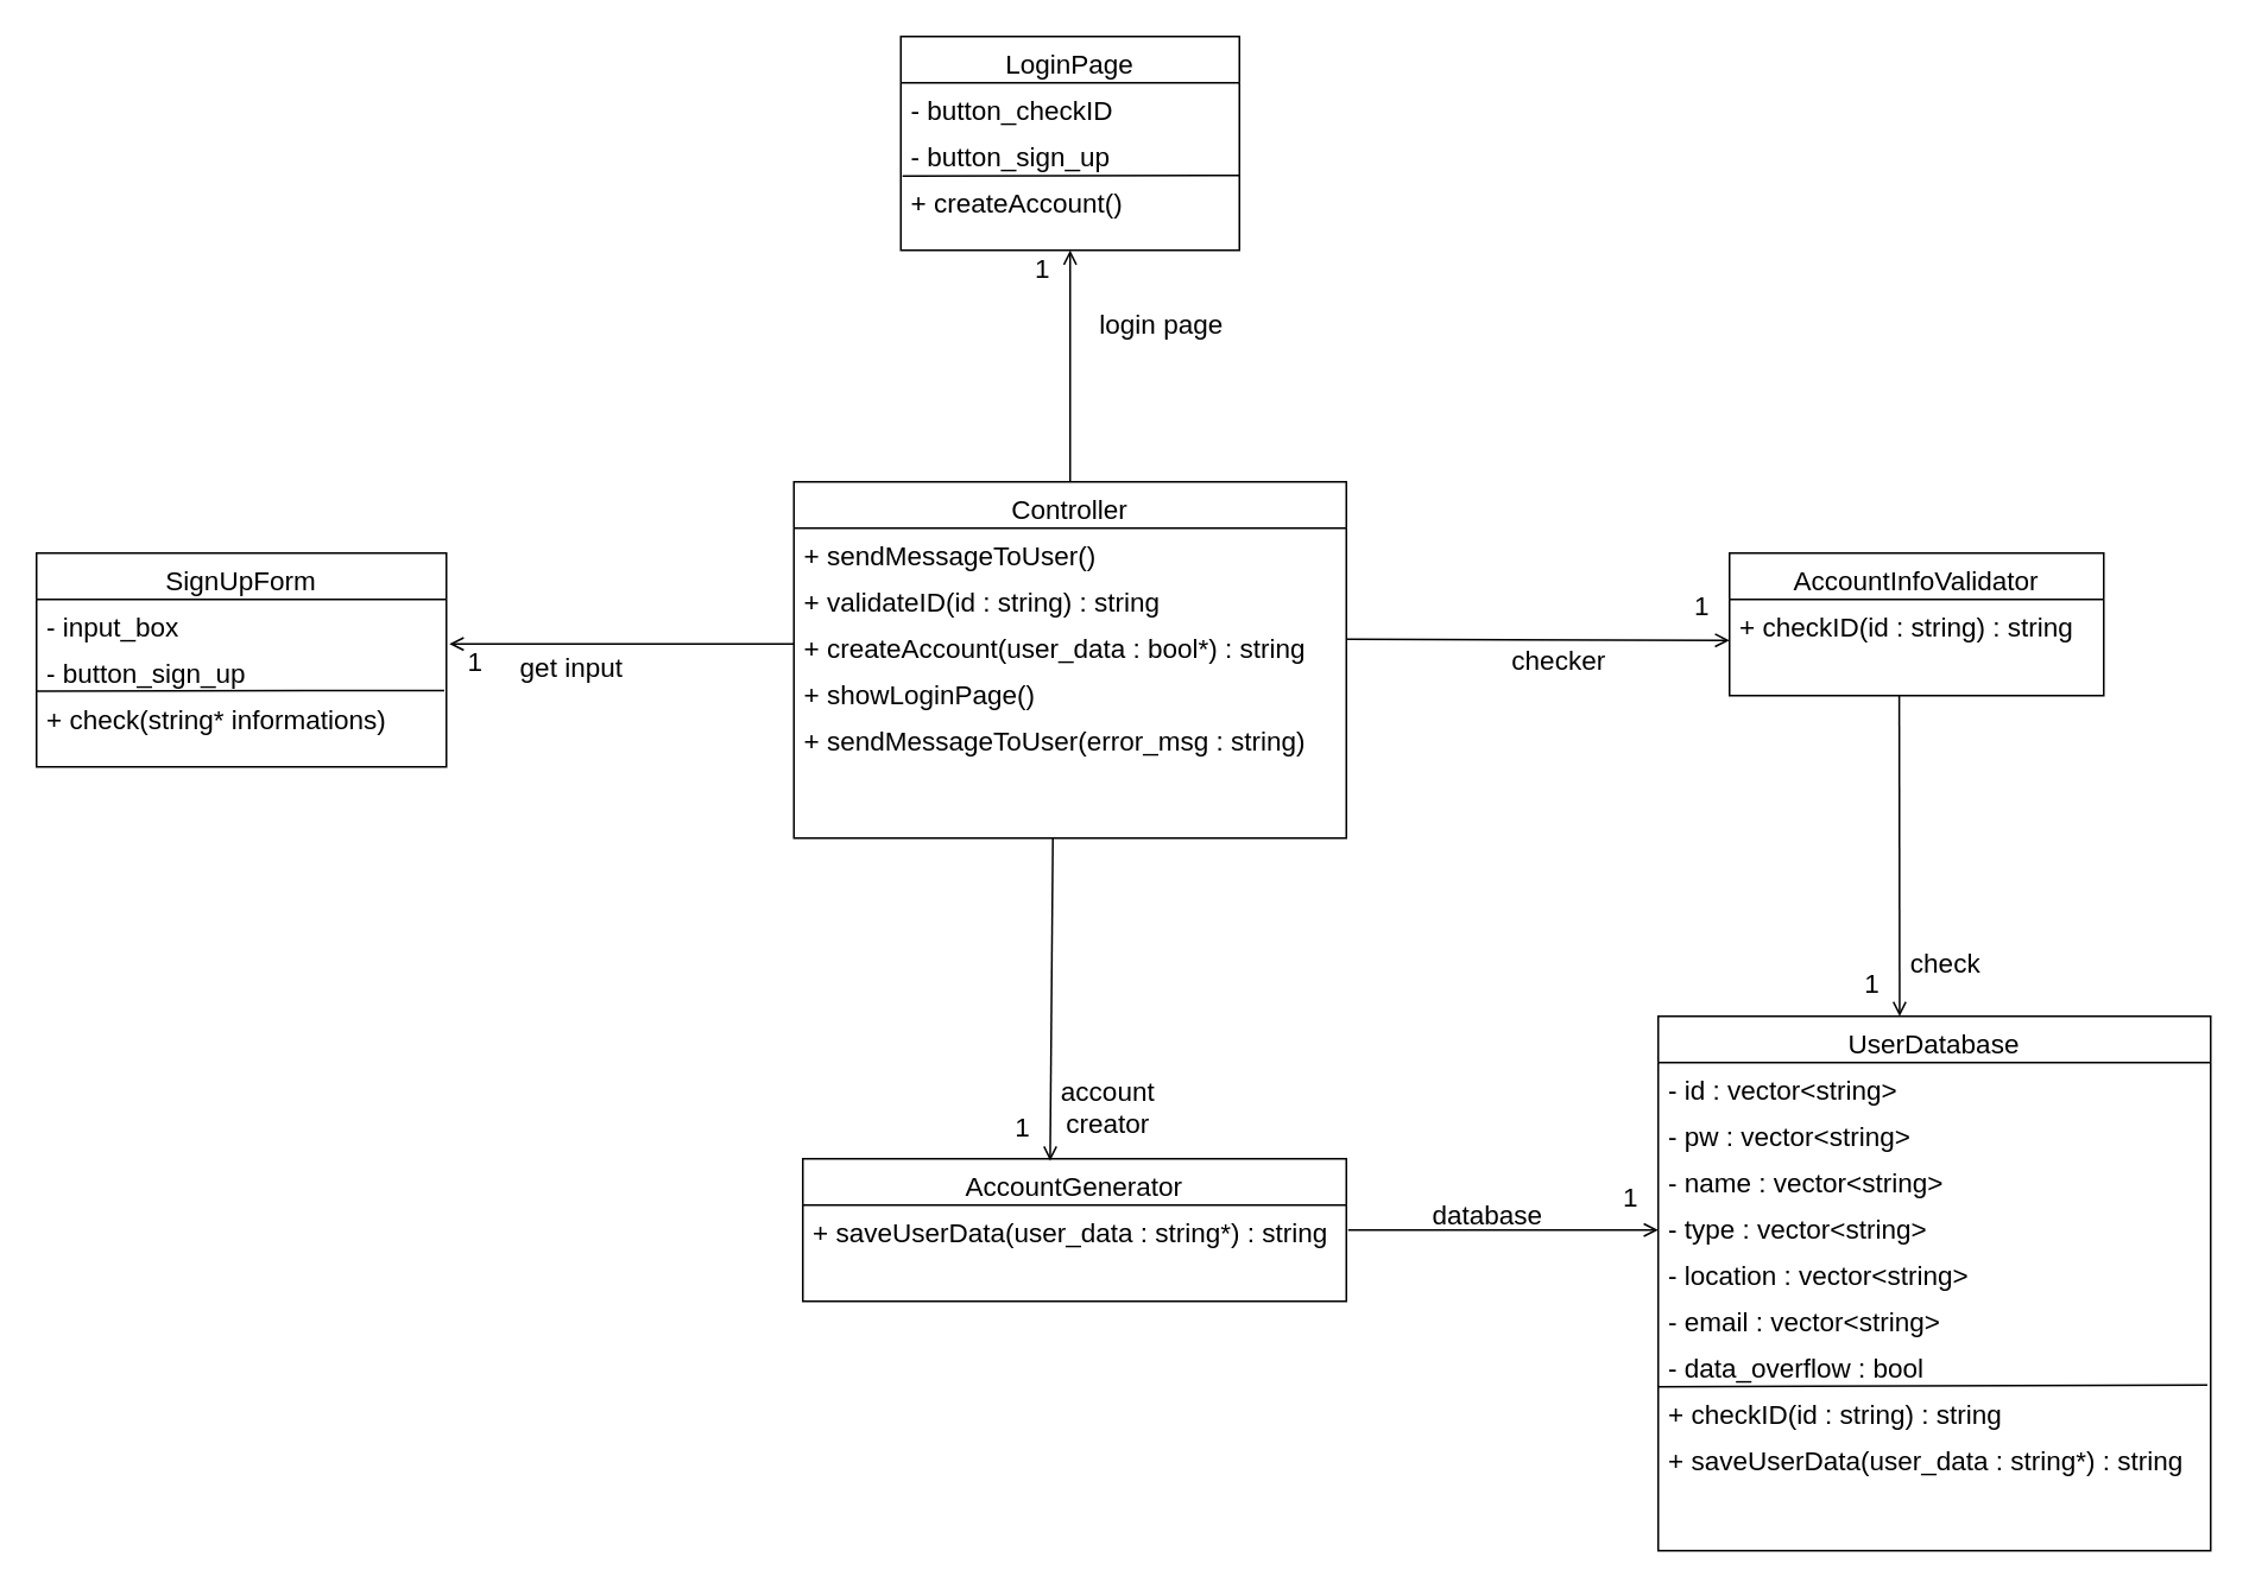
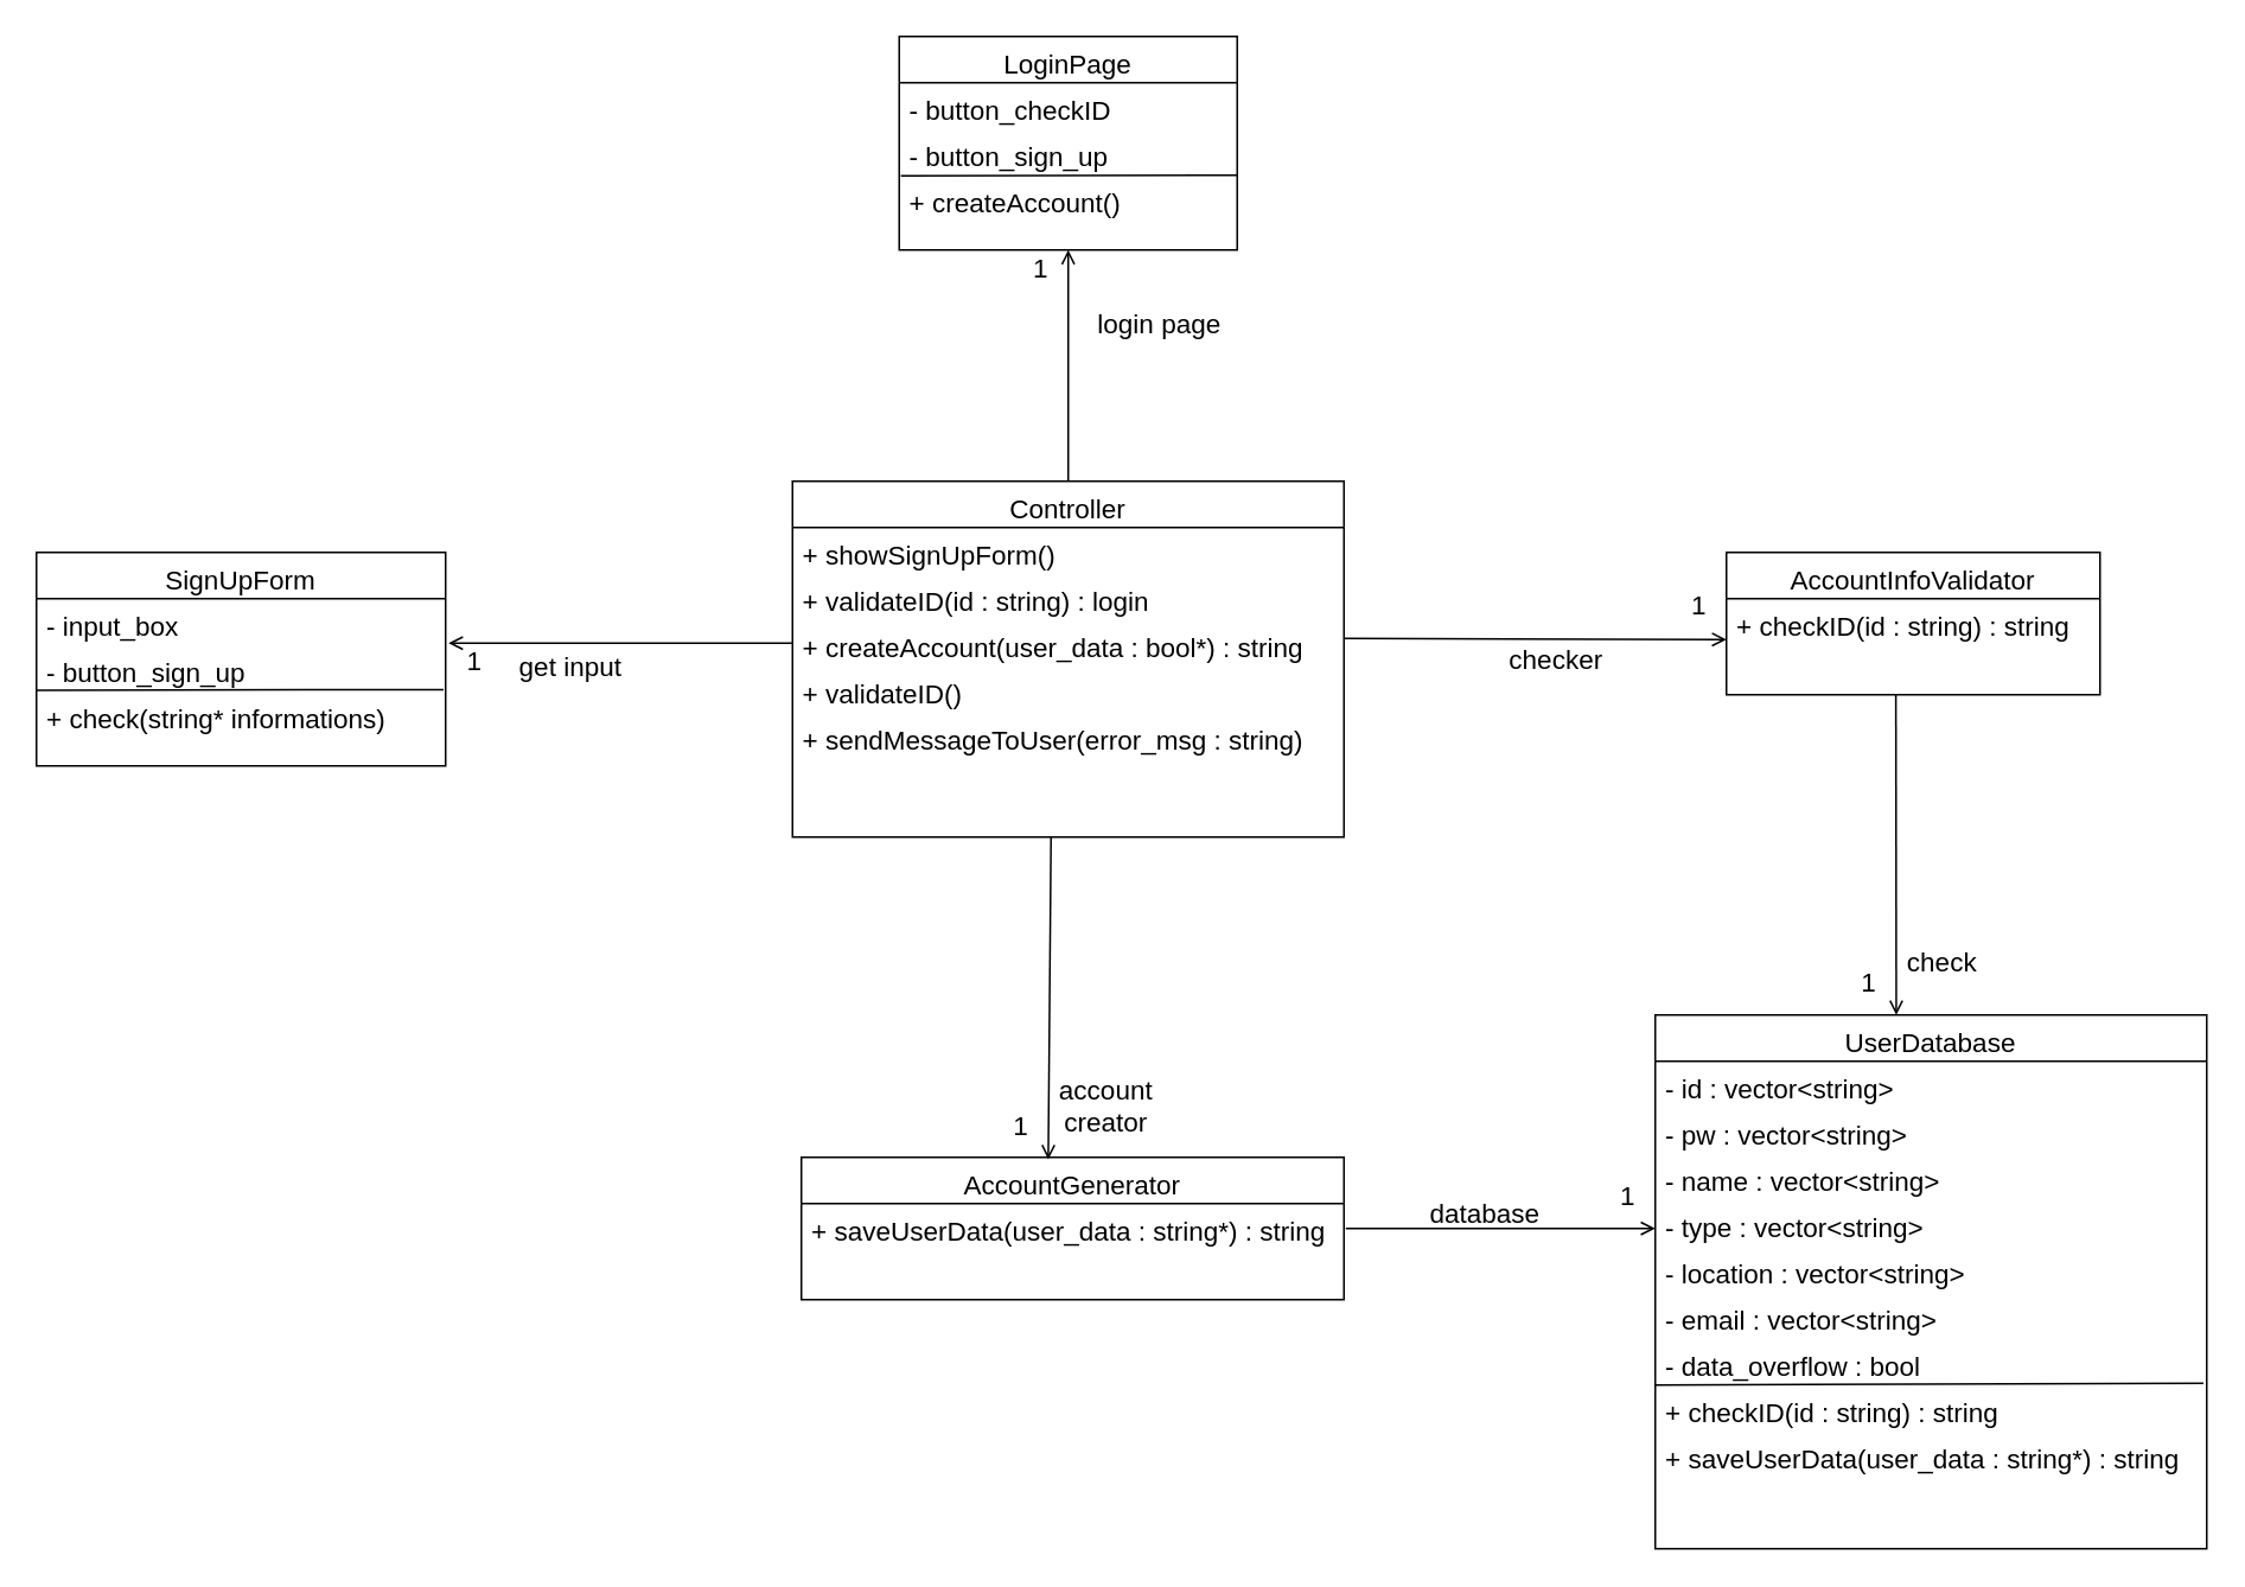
- <mxCell id="3" value="+ sendMessageToUser()" style="text;align=left;verticalAlign=top;spacingLeft=4;spacingRight=4;overflow=hidden;rotatable=0;points=[[0,0.5],[1,0.5]];portConstraint=eastwest;fontSize=15;" parent="2" vertex="1"><mxGeometry y="26" width="310" height="26" as="geometry" /></mxCell>
+ <mxCell id="3" value="+ showSignUpForm()" style="text;align=left;verticalAlign=top;spacingLeft=4;spacingRight=4;overflow=hidden;rotatable=0;points=[[0,0.5],[1,0.5]];portConstraint=eastwest;fontSize=15;" parent="2" vertex="1"><mxGeometry y="26" width="310" height="26" as="geometry" /></mxCell>
- <mxCell id="4" value="+ validateID(id : string) : string" style="text;align=left;verticalAlign=top;spacingLeft=4;spacingRight=4;overflow=hidden;rotatable=0;points=[[0,0.5],[1,0.5]];portConstraint=eastwest;rounded=0;shadow=0;html=0;fontSize=15;" parent="2" vertex="1"><mxGeometry y="52" width="310" height="26" as="geometry" /></mxCell>
+ <mxCell id="4" value="+ validateID(id : string) : login" style="text;align=left;verticalAlign=top;spacingLeft=4;spacingRight=4;overflow=hidden;rotatable=0;points=[[0,0.5],[1,0.5]];portConstraint=eastwest;rounded=0;shadow=0;html=0;fontSize=15;" parent="2" vertex="1"><mxGeometry y="52" width="310" height="26" as="geometry" /></mxCell>
- <mxCell id="6" value="+ showLoginPage()" style="text;align=left;verticalAlign=top;spacingLeft=4;spacingRight=4;overflow=hidden;rotatable=0;points=[[0,0.5],[1,0.5]];portConstraint=eastwest;fontSize=15;" parent="2" vertex="1"><mxGeometry y="104" width="310" height="26" as="geometry" /></mxCell>
+ <mxCell id="6" value="+ validateID()" style="text;align=left;verticalAlign=top;spacingLeft=4;spacingRight=4;overflow=hidden;rotatable=0;points=[[0,0.5],[1,0.5]];portConstraint=eastwest;fontSize=15;" parent="2" vertex="1"><mxGeometry y="104" width="310" height="26" as="geometry" /></mxCell>
